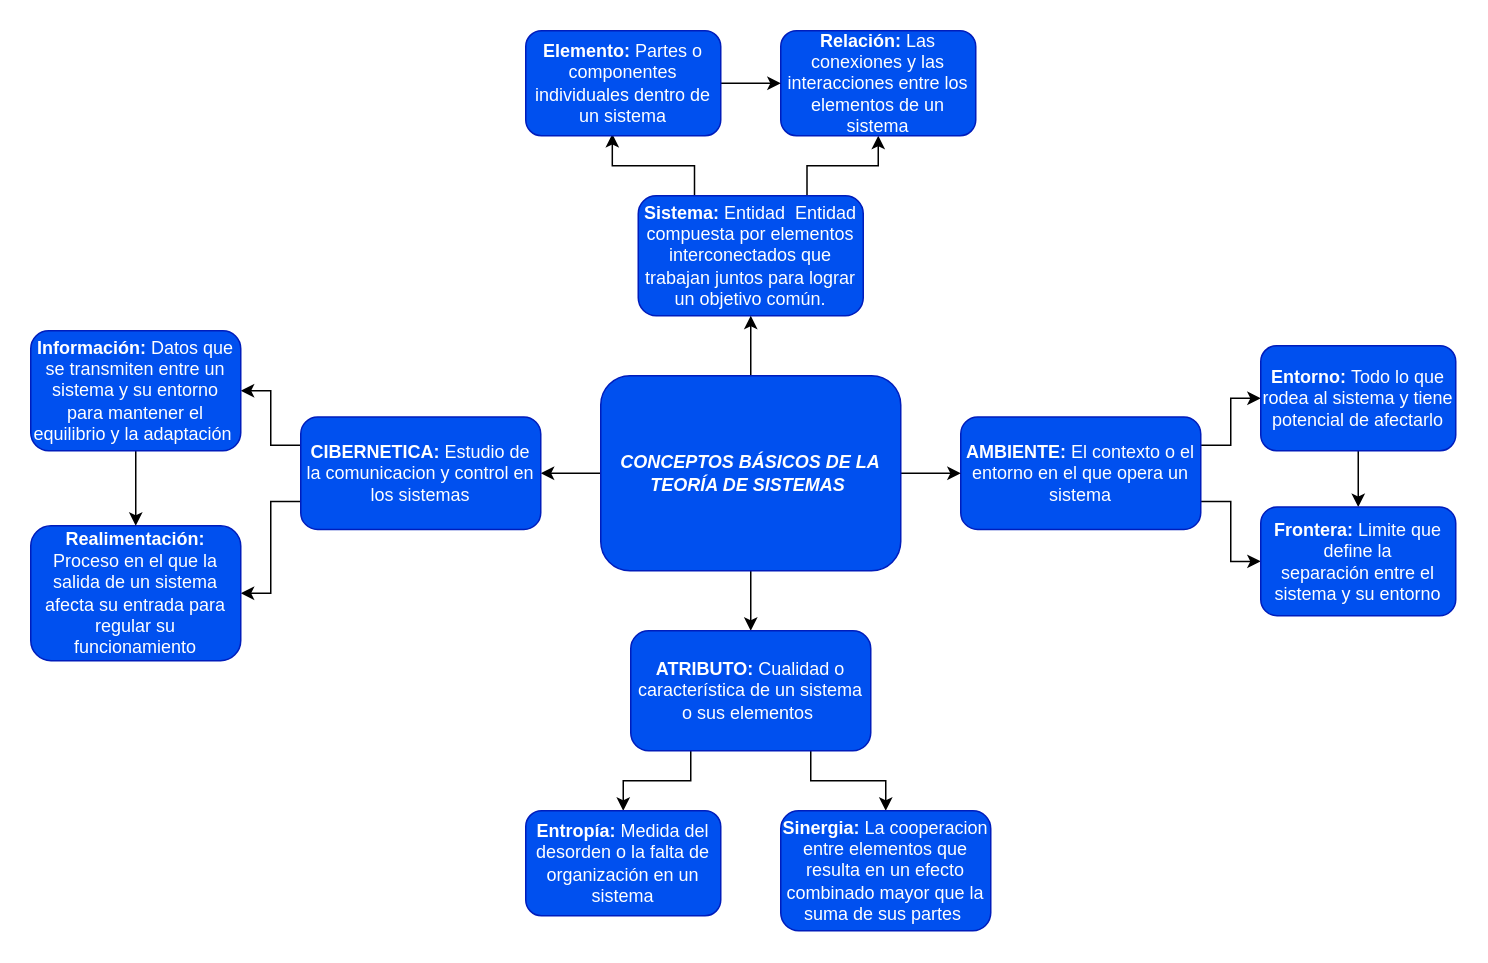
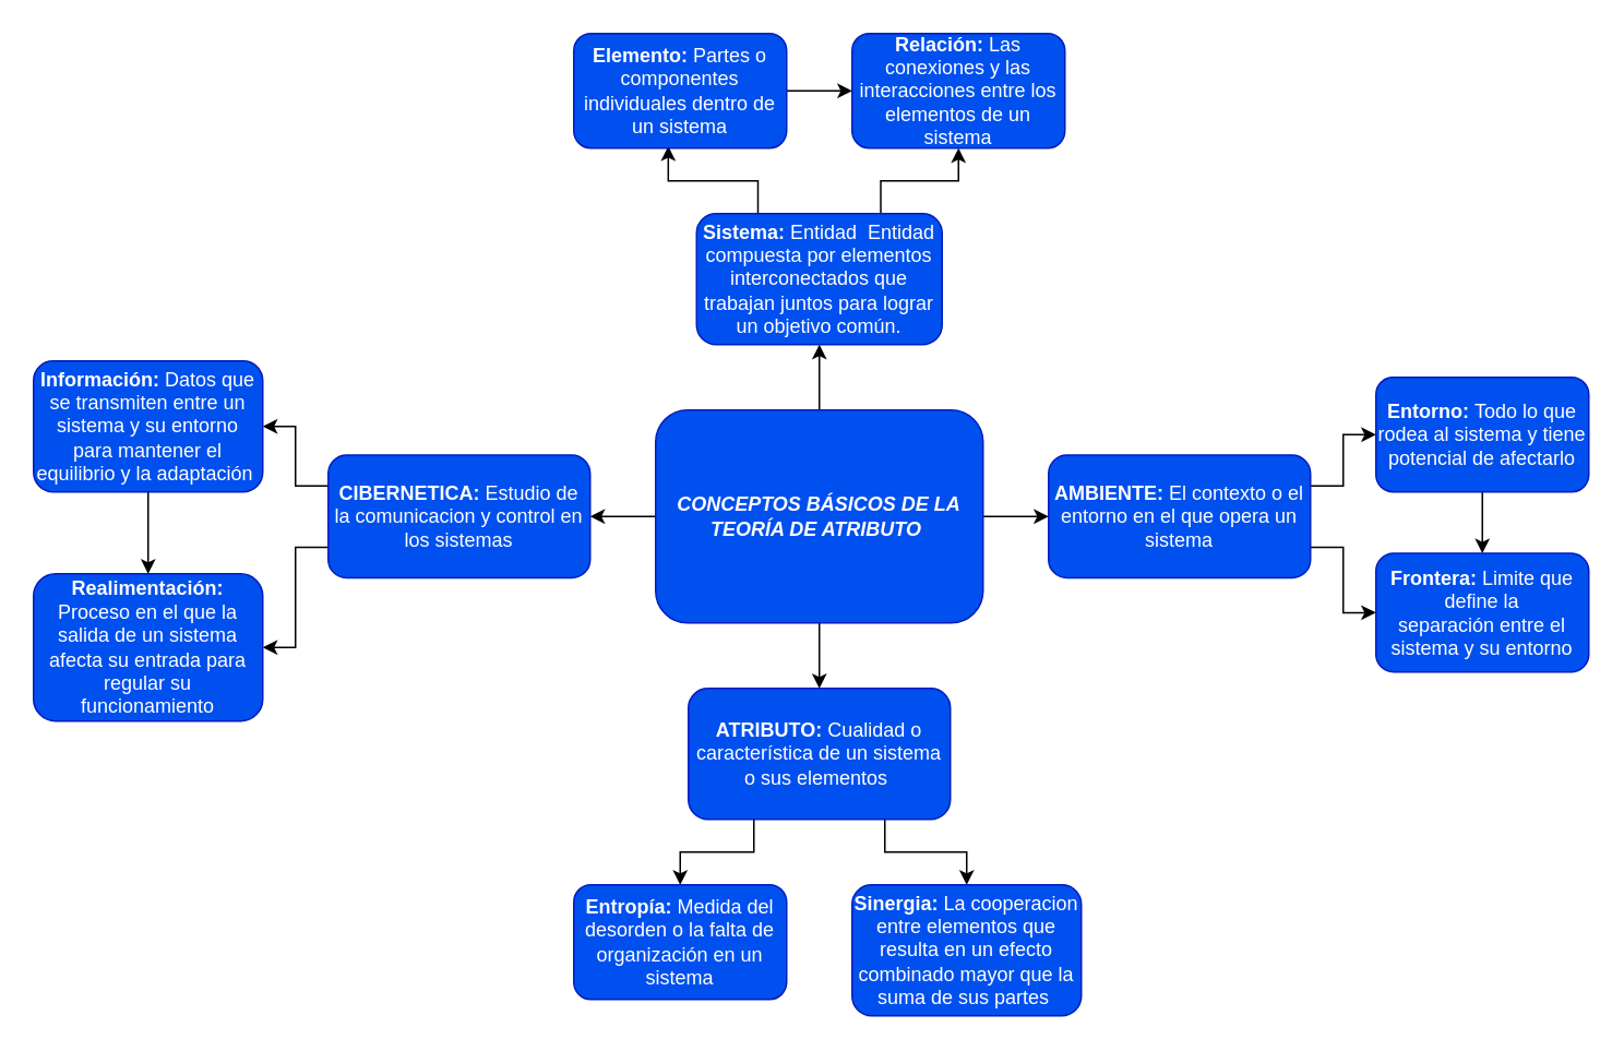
- <mxCell id="18" value="CONCEPTOS BÁSICOS DE LA TEORÍA DE SISTEMAS&amp;nbsp;" style="rounded=1;whiteSpace=wrap;html=1;fillColor=#0050ef;fontColor=#ffffff;strokeColor=#001DBC;fontStyle=3" vertex="1" parent="1"><mxGeometry x="400" y="250" width="200" height="130" as="geometry" /></mxCell>
+ <mxCell id="18" value="CONCEPTOS BÁSICOS DE LA TEORÍA DE ATRIBUTO&amp;nbsp;" style="rounded=1;whiteSpace=wrap;html=1;fillColor=#0050ef;fontColor=#ffffff;strokeColor=#001DBC;fontStyle=3" vertex="1" parent="1"><mxGeometry x="400" y="250" width="200" height="130" as="geometry" /></mxCell>
